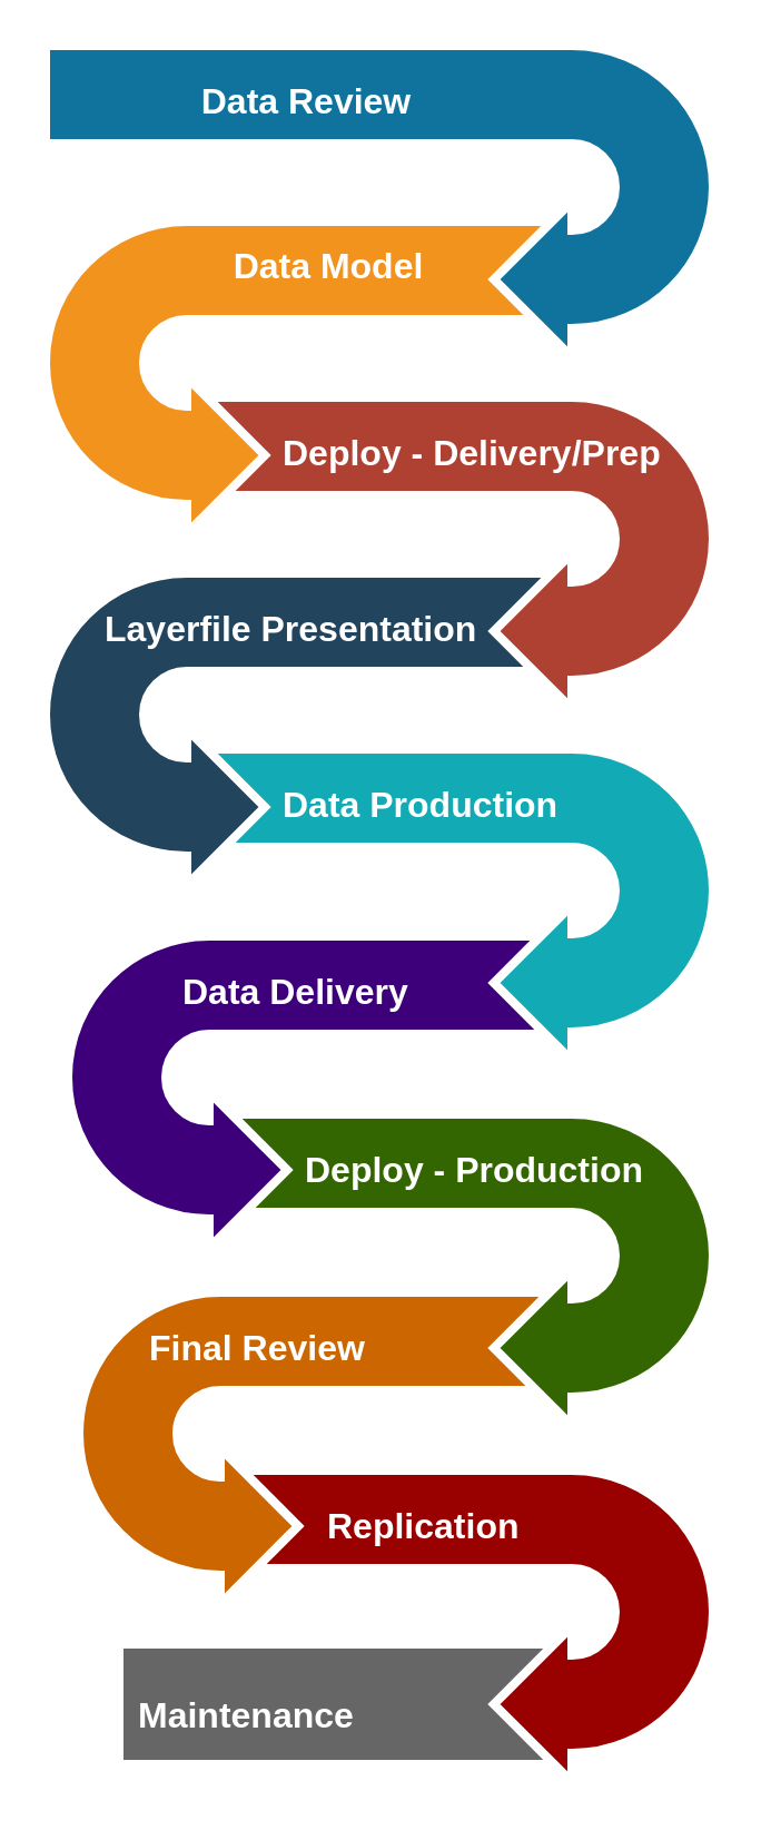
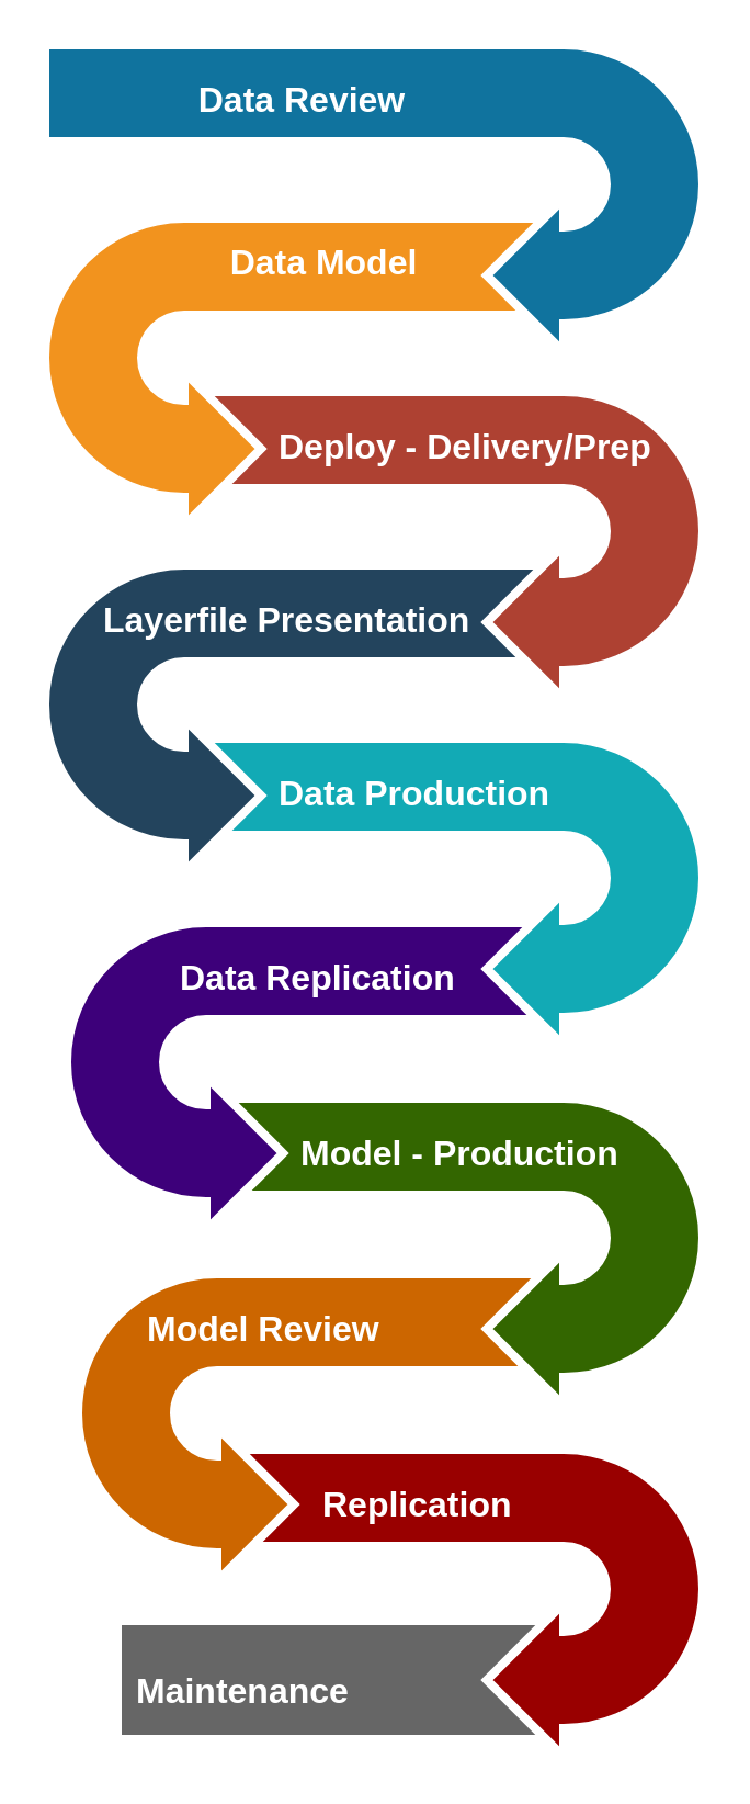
- <mxCell id="17" value="&lt;span style=&quot;font-size: 16px&quot;&gt;&lt;b&gt;Data Delivery&lt;/b&gt;&lt;/span&gt;" style="rounded=0;whiteSpace=wrap;shadow=0;strokeColor=none;strokeWidth=6;fillColor=none;fontSize=30;fontColor=#FFFFFF;align=left;html=1;spacingLeft=5;" parent="1" vertex="1"><mxGeometry x="75" y="419.5" width="190" height="40" as="geometry" /></mxCell>
+ <mxCell id="17" value="&lt;span style=&quot;font-size: 16px&quot;&gt;&lt;b&gt;Data Replication&lt;/b&gt;&lt;/span&gt;" style="rounded=0;whiteSpace=wrap;shadow=0;strokeColor=none;strokeWidth=6;fillColor=none;fontSize=30;fontColor=#FFFFFF;align=left;html=1;spacingLeft=5;" parent="1" vertex="1"><mxGeometry x="75" y="419.5" width="190" height="40" as="geometry" /></mxCell>
- <mxCell id="18" value="&lt;span style=&quot;font-size: 16px&quot;&gt;&lt;b&gt;Deploy - Production&lt;/b&gt;&lt;/span&gt;" style="rounded=0;whiteSpace=wrap;shadow=0;strokeColor=none;strokeWidth=6;fillColor=none;fontSize=30;fontColor=#FFFFFF;align=left;html=1;spacingLeft=5;" parent="1" vertex="1"><mxGeometry x="130" y="500" width="190" height="40" as="geometry" /></mxCell>
+ <mxCell id="18" value="&lt;span style=&quot;font-size: 16px&quot;&gt;&lt;b&gt;Model - Production&lt;/b&gt;&lt;/span&gt;" style="rounded=0;whiteSpace=wrap;shadow=0;strokeColor=none;strokeWidth=6;fillColor=none;fontSize=30;fontColor=#FFFFFF;align=left;html=1;spacingLeft=5;" parent="1" vertex="1"><mxGeometry x="130" y="500" width="190" height="40" as="geometry" /></mxCell>
- <mxCell id="19" value="&lt;span style=&quot;font-size: 16px&quot;&gt;&lt;b&gt;Final Review&lt;/b&gt;&lt;/span&gt;" style="rounded=0;whiteSpace=wrap;shadow=0;strokeColor=none;strokeWidth=6;fillColor=none;fontSize=30;fontColor=#FFFFFF;align=left;html=1;spacingLeft=5;" parent="1" vertex="1"><mxGeometry x="60" y="580" width="190" height="40" as="geometry" /></mxCell>
+ <mxCell id="19" value="&lt;span style=&quot;font-size: 16px&quot;&gt;&lt;b&gt;Model Review&lt;/b&gt;&lt;/span&gt;" style="rounded=0;whiteSpace=wrap;shadow=0;strokeColor=none;strokeWidth=6;fillColor=none;fontSize=30;fontColor=#FFFFFF;align=left;html=1;spacingLeft=5;" parent="1" vertex="1"><mxGeometry x="60" y="580" width="190" height="40" as="geometry" /></mxCell>
